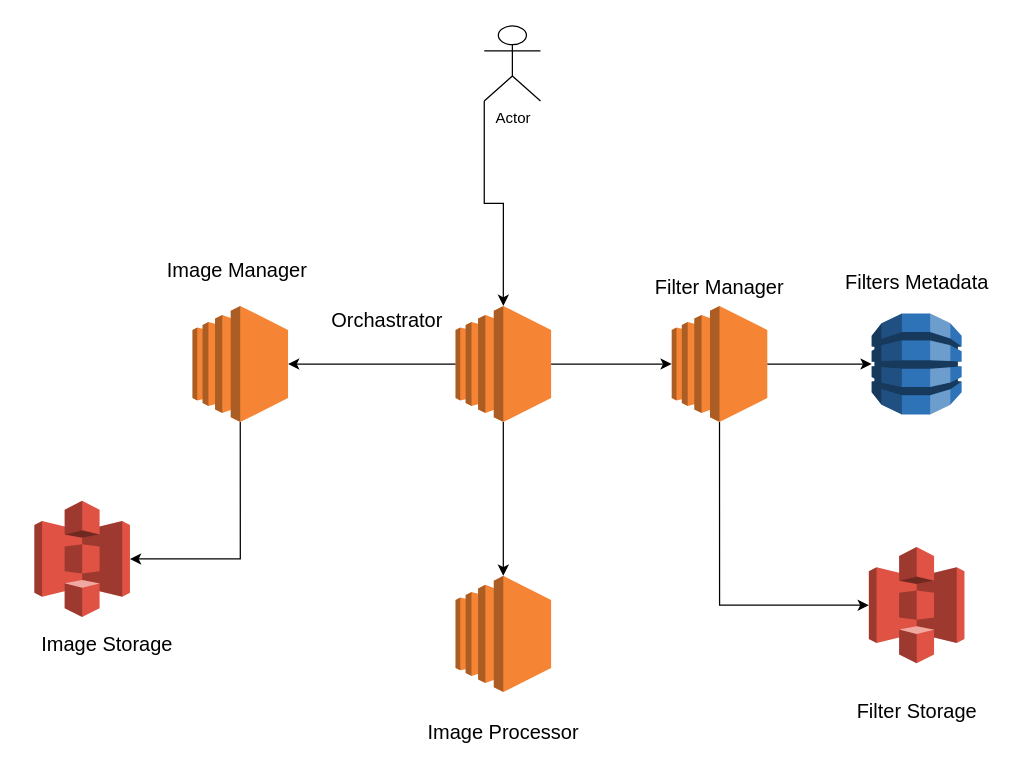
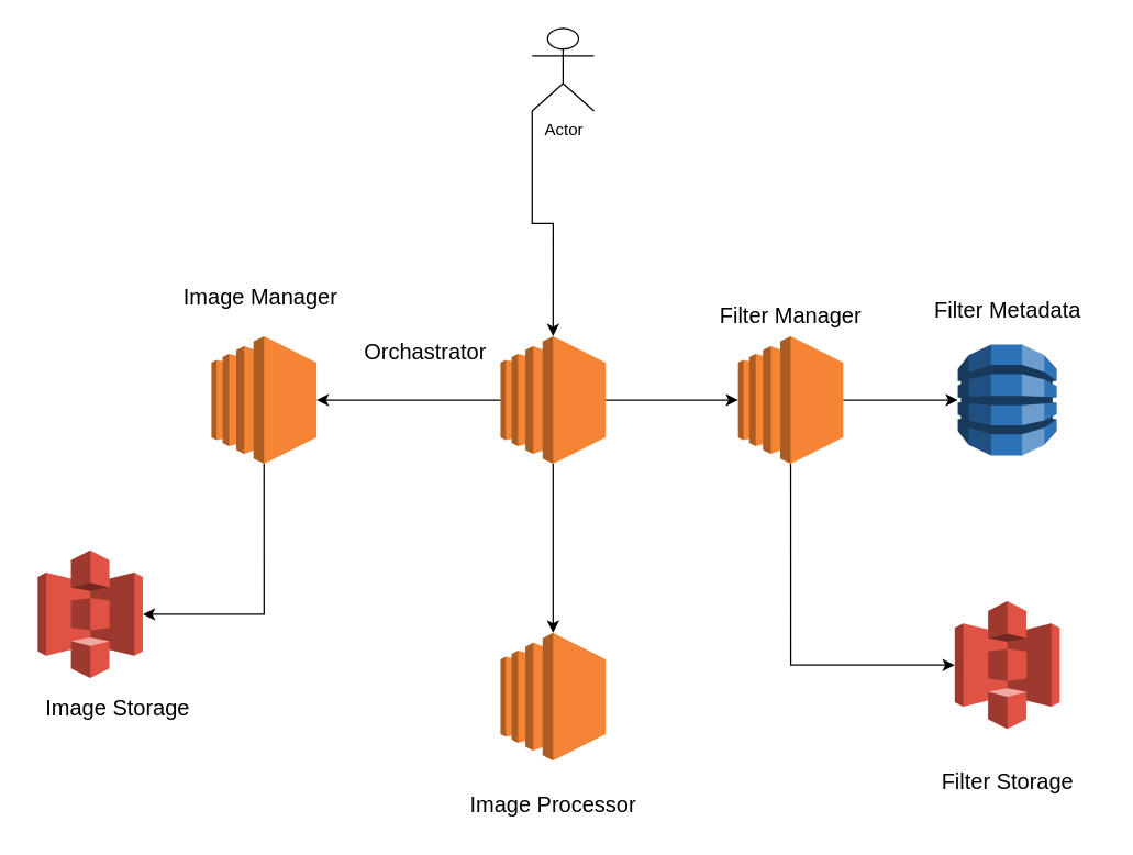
- <mxCell id="12" value="&lt;font style=&quot;font-size: 16px;&quot;&gt;Filters Metadata&lt;/font&gt;" style="text;html=1;align=center;verticalAlign=middle;resizable=0;points=[];autosize=1;strokeColor=none;fillColor=none;" vertex="1" parent="1"><mxGeometry x="663" y="210" width="140" height="30" as="geometry" /></mxCell>
+ <mxCell id="12" value="&lt;font style=&quot;font-size: 16px;&quot;&gt;Filter Metadata&lt;/font&gt;" style="text;html=1;align=center;verticalAlign=middle;resizable=0;points=[];autosize=1;strokeColor=none;fillColor=none;" vertex="1" parent="1"><mxGeometry x="663" y="210" width="140" height="30" as="geometry" /></mxCell>
